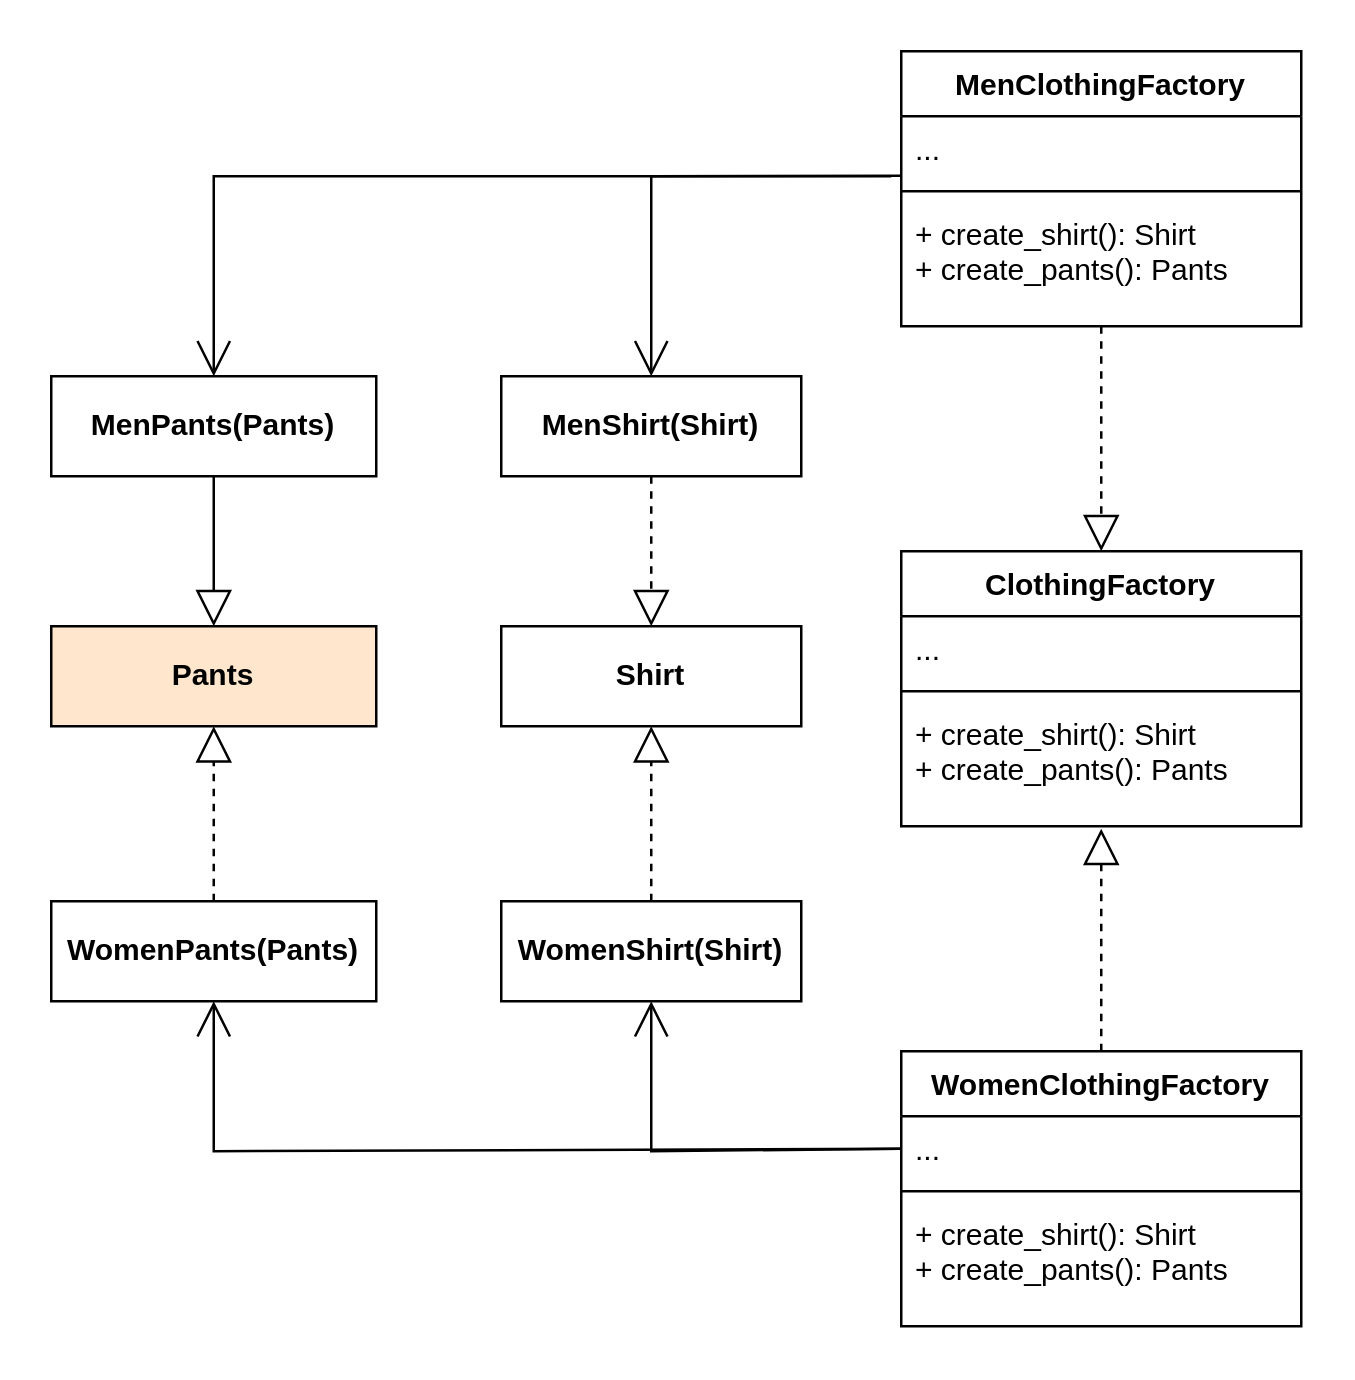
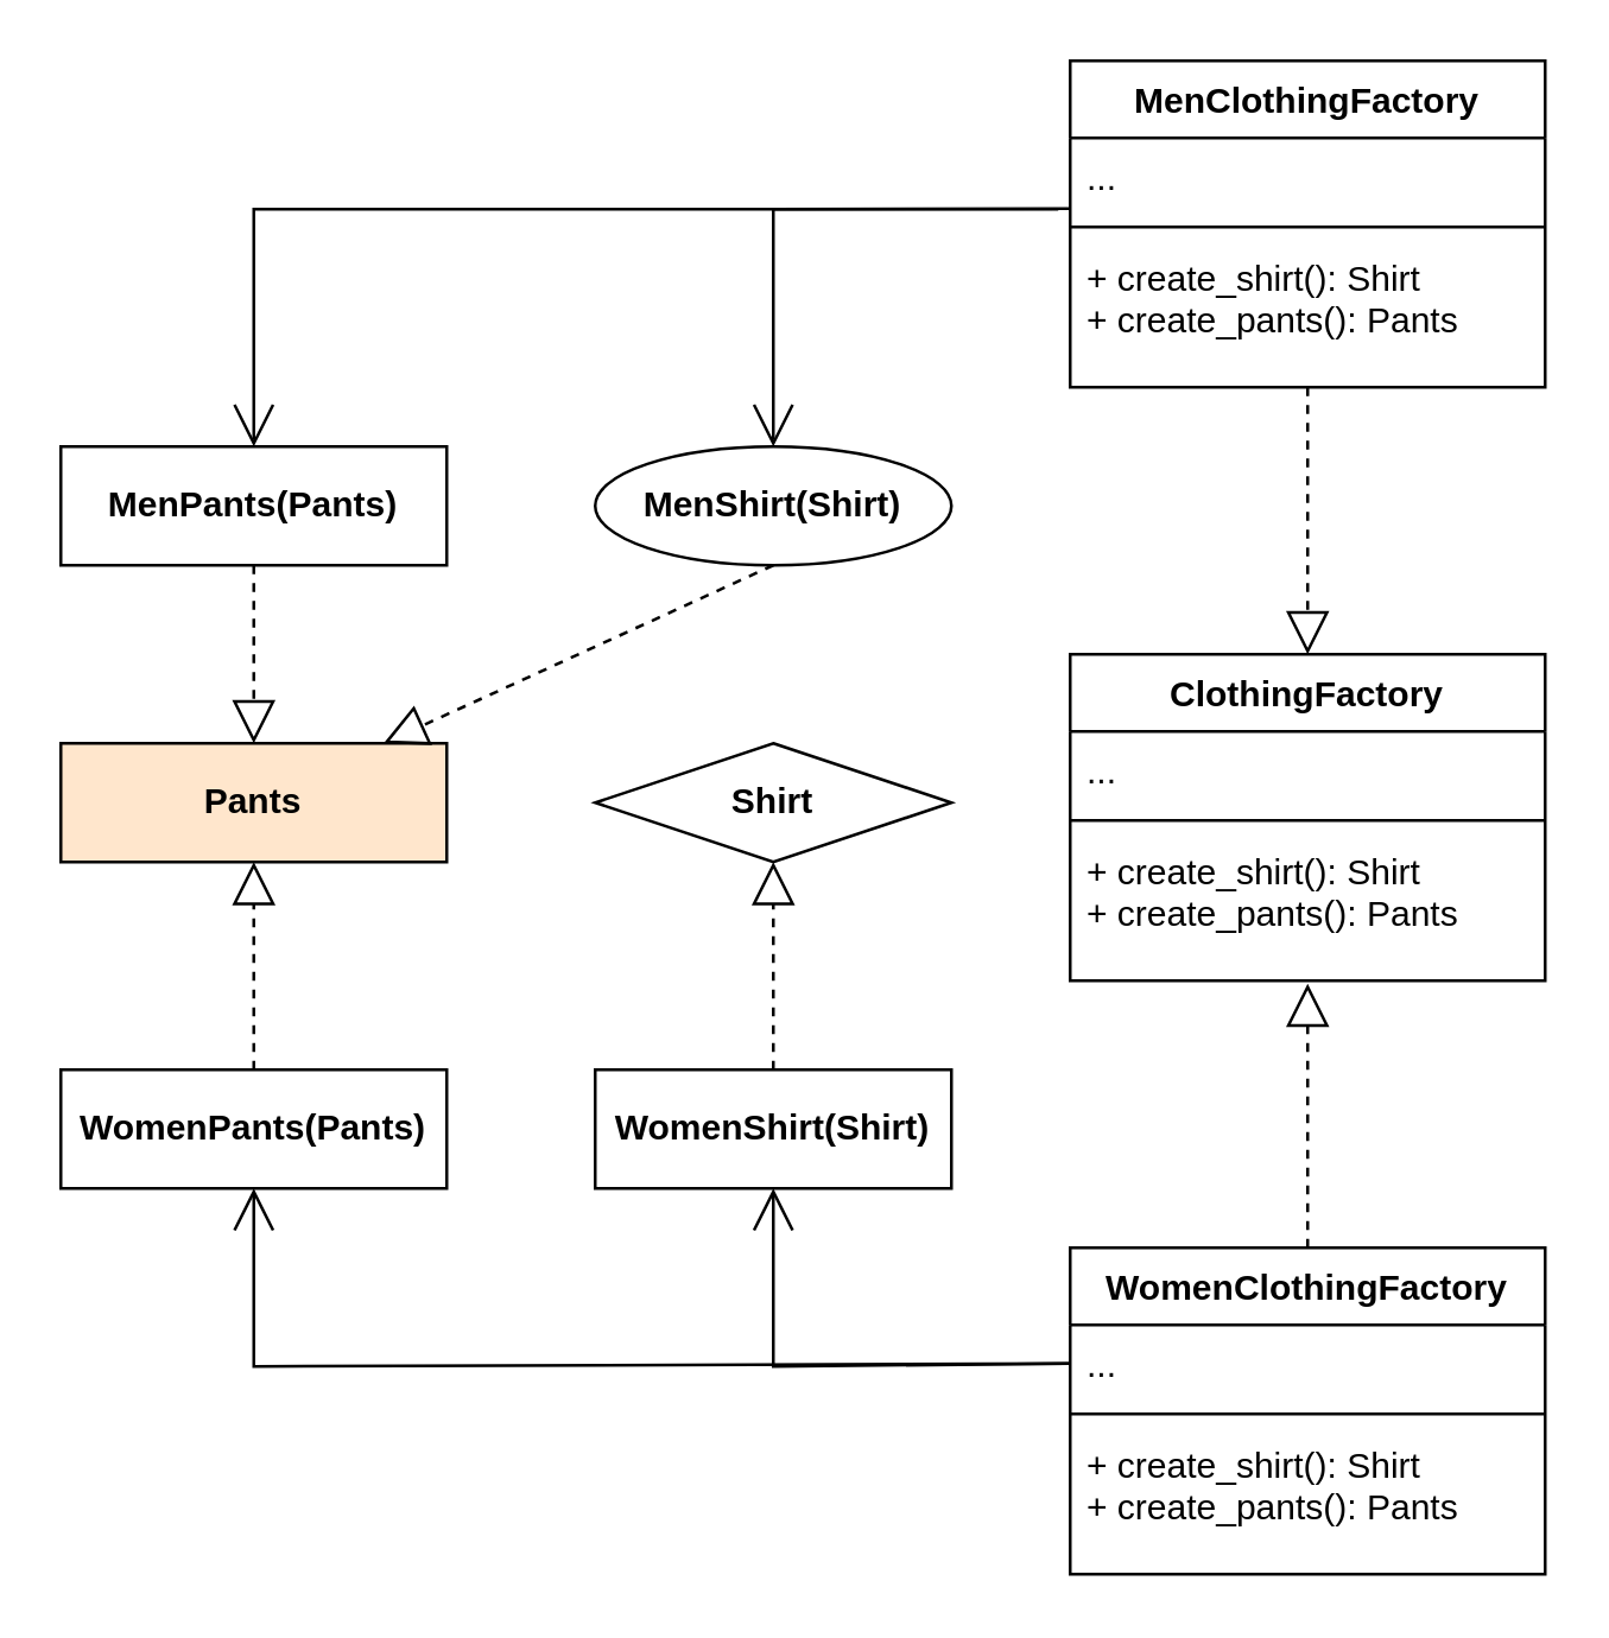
- <mxCell id="16" value="&lt;b&gt;MenShirt(Shirt)&lt;/b&gt;" style="html=1;whiteSpace=wrap;" vertex="1" parent="1"><mxGeometry x="200" y="150" width="120" height="40" as="geometry" /></mxCell>
+ <mxCell id="16" value="&lt;b&gt;MenShirt(Shirt)&lt;/b&gt;" style="ellipse;html=1;whiteSpace=wrap;" vertex="1" parent="1"><mxGeometry x="200" y="150" width="120" height="40" as="geometry" /></mxCell>
- <mxCell id="22" value="" style="endArrow=block;dashed=1;endFill=0;endSize=12;html=1;rounded=0;exitX=0.5;exitY=1;exitDx=0;exitDy=0;entryX=0.5;entryY=0;entryDx=0;entryDy=0;" edge="1" parent="1" source="16" target="17"><mxGeometry width="160" relative="1" as="geometry"><mxPoint x="190" y="230" as="sourcePoint" /><mxPoint x="350" y="230" as="targetPoint" /></mxGeometry></mxCell>
+ <mxCell id="22" value="" style="endArrow=block;dashed=1;endFill=0;endSize=12;html=1;rounded=0;exitX=0.5;exitY=1;exitDx=0;exitDy=0;" edge="1" parent="1" source="16" target="20"><mxGeometry width="160" relative="1" as="geometry"><mxPoint x="190" y="230" as="sourcePoint" /><mxPoint x="350" y="230" as="targetPoint" /></mxGeometry></mxCell>
- <mxCell id="23" value="" style="endArrow=block;dashed=0;endFill=0;endSize=12;html=1;rounded=0;exitX=0.5;exitY=1;exitDx=0;exitDy=0;entryX=0.5;entryY=0;entryDx=0;entryDy=0;" edge="1" parent="1" source="19" target="20"><mxGeometry width="160" relative="1" as="geometry"><mxPoint x="190" y="230" as="sourcePoint" /><mxPoint x="350" y="230" as="targetPoint" /></mxGeometry></mxCell>
+ <mxCell id="23" value="" style="endArrow=block;dashed=1;endFill=0;endSize=12;html=1;rounded=0;exitX=0.5;exitY=1;exitDx=0;exitDy=0;entryX=0.5;entryY=0;entryDx=0;entryDy=0;" edge="1" parent="1" source="19" target="20"><mxGeometry width="160" relative="1" as="geometry"><mxPoint x="190" y="230" as="sourcePoint" /><mxPoint x="350" y="230" as="targetPoint" /></mxGeometry></mxCell>
- <mxCell id="17" value="&lt;b&gt;Shirt&lt;/b&gt;" style="html=1;whiteSpace=wrap;" vertex="1" parent="1"><mxGeometry x="200" y="250" width="120" height="40" as="geometry" /></mxCell>
+ <mxCell id="17" value="&lt;b&gt;Shirt&lt;/b&gt;" style="rhombus;html=1;whiteSpace=wrap;" vertex="1" parent="1"><mxGeometry x="200" y="250" width="120" height="40" as="geometry" /></mxCell>
